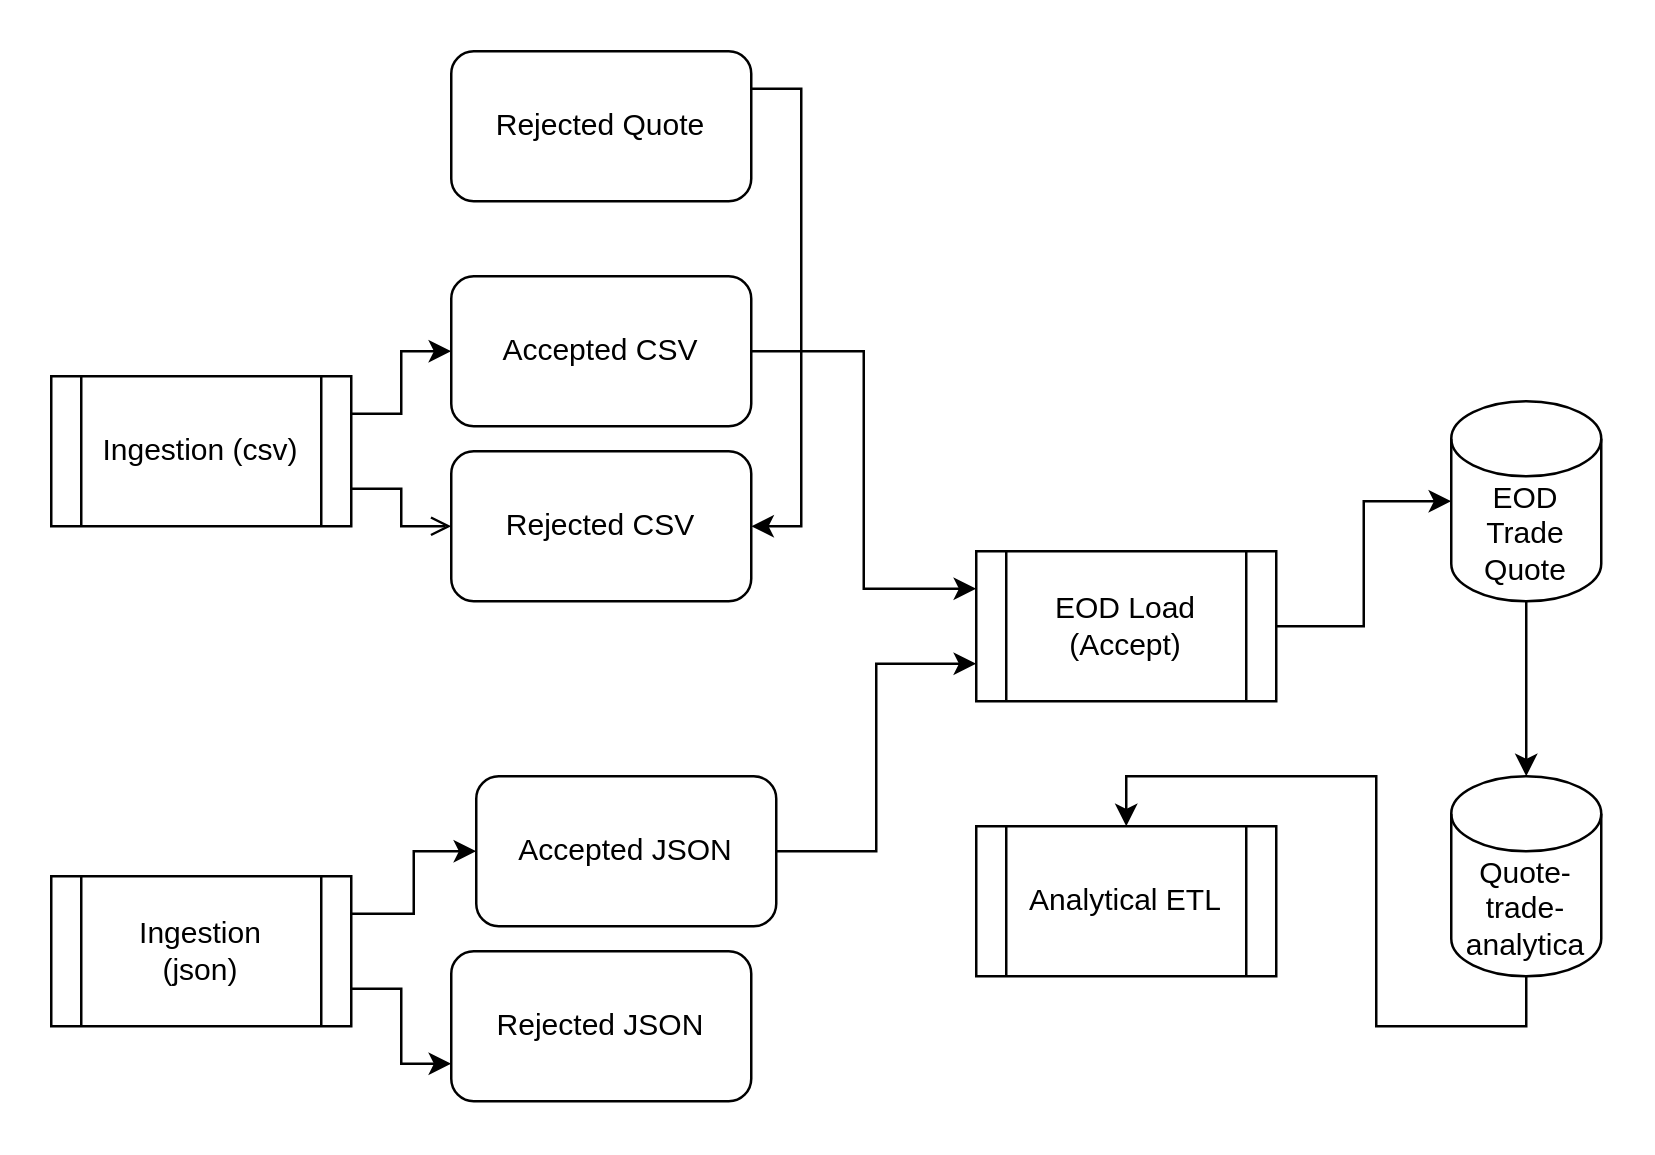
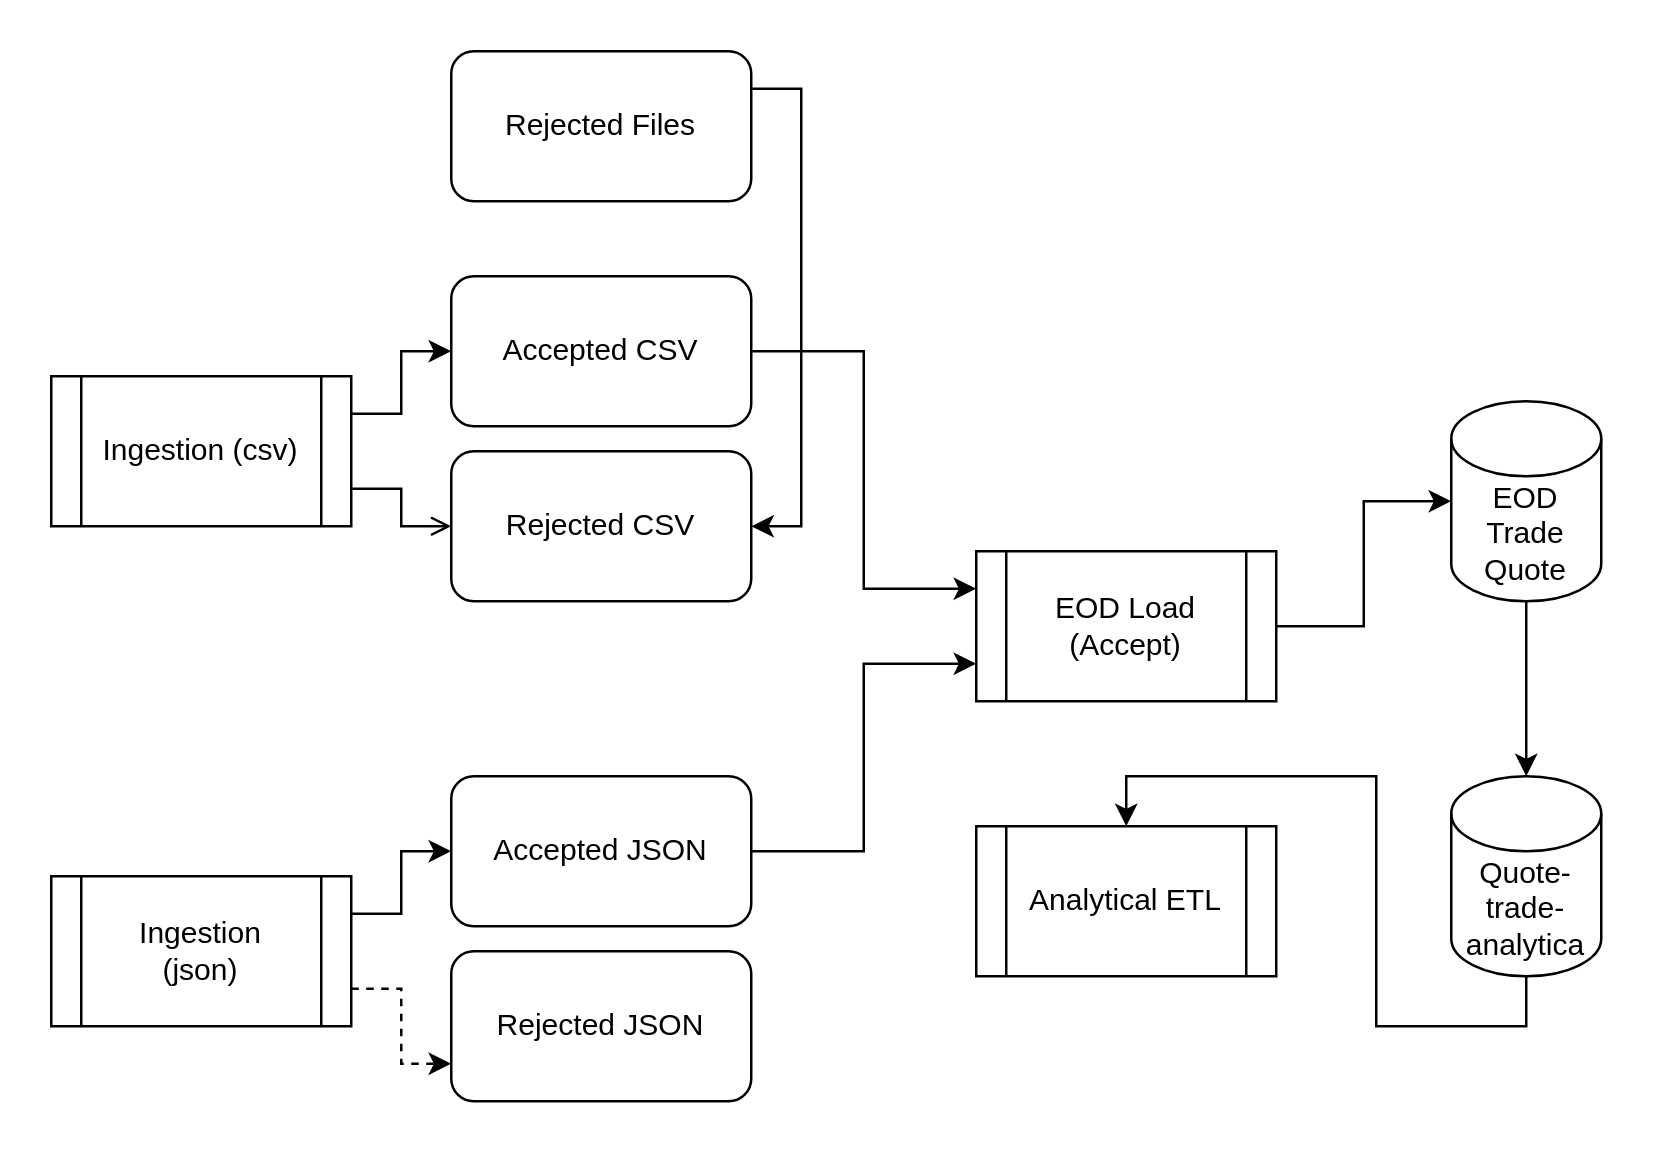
- <mxCell id="12" value="Rejected Quote" style="rounded=1;whiteSpace=wrap;html=1;" vertex="1" parent="1"><mxGeometry x="180" y="20" width="120" height="60" as="geometry" /></mxCell>
+ <mxCell id="12" value="Rejected Files" style="rounded=1;whiteSpace=wrap;html=1;" vertex="1" parent="1"><mxGeometry x="180" y="20" width="120" height="60" as="geometry" /></mxCell>
- <mxCell id="17" value="Accepted JSON" style="rounded=1;whiteSpace=wrap;html=1;" vertex="1" parent="1"><mxGeometry x="190" y="310" width="120" height="60" as="geometry" /></mxCell>
+ <mxCell id="17" value="Accepted JSON" style="rounded=1;whiteSpace=wrap;html=1;" vertex="1" parent="1"><mxGeometry x="180" y="310" width="120" height="60" as="geometry" /></mxCell>
- <mxCell id="9" style="edgeStyle=orthogonalEdgeStyle;rounded=0;orthogonalLoop=1;jettySize=auto;html=1;exitX=1;exitY=0.75;exitDx=0;exitDy=0;entryX=0;entryY=0.75;entryDx=0;entryDy=0;" edge="1" parent="1" source="10" target="18"><mxGeometry relative="1" as="geometry" /></mxCell>
+ <mxCell id="9" style="edgeStyle=orthogonalEdgeStyle;rounded=0;orthogonalLoop=1;jettySize=auto;html=1;exitX=1;exitY=0.75;exitDx=0;exitDy=0;entryX=0;entryY=0.75;entryDx=0;entryDy=0;dashed=1;" edge="1" parent="1" source="10" target="18"><mxGeometry relative="1" as="geometry" /></mxCell>
